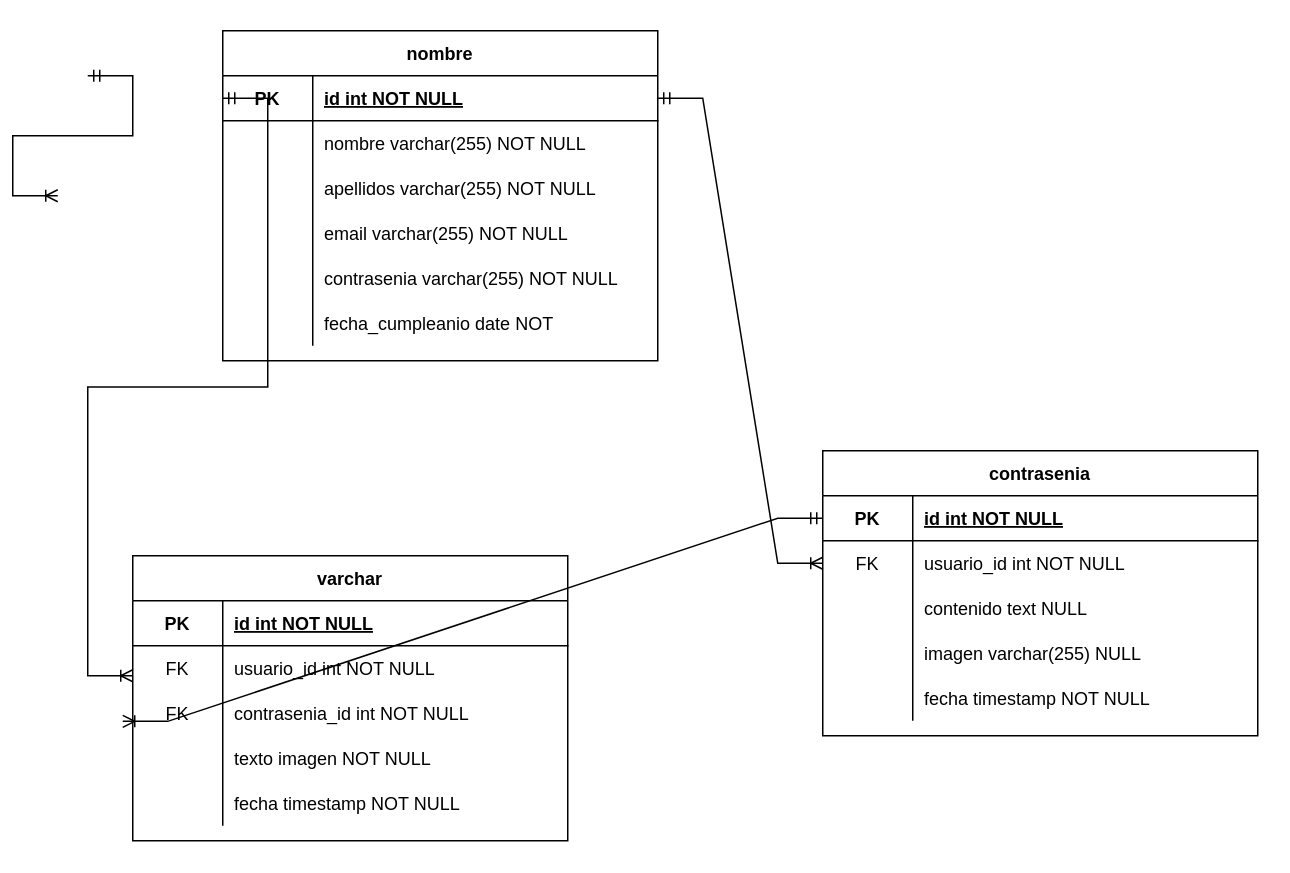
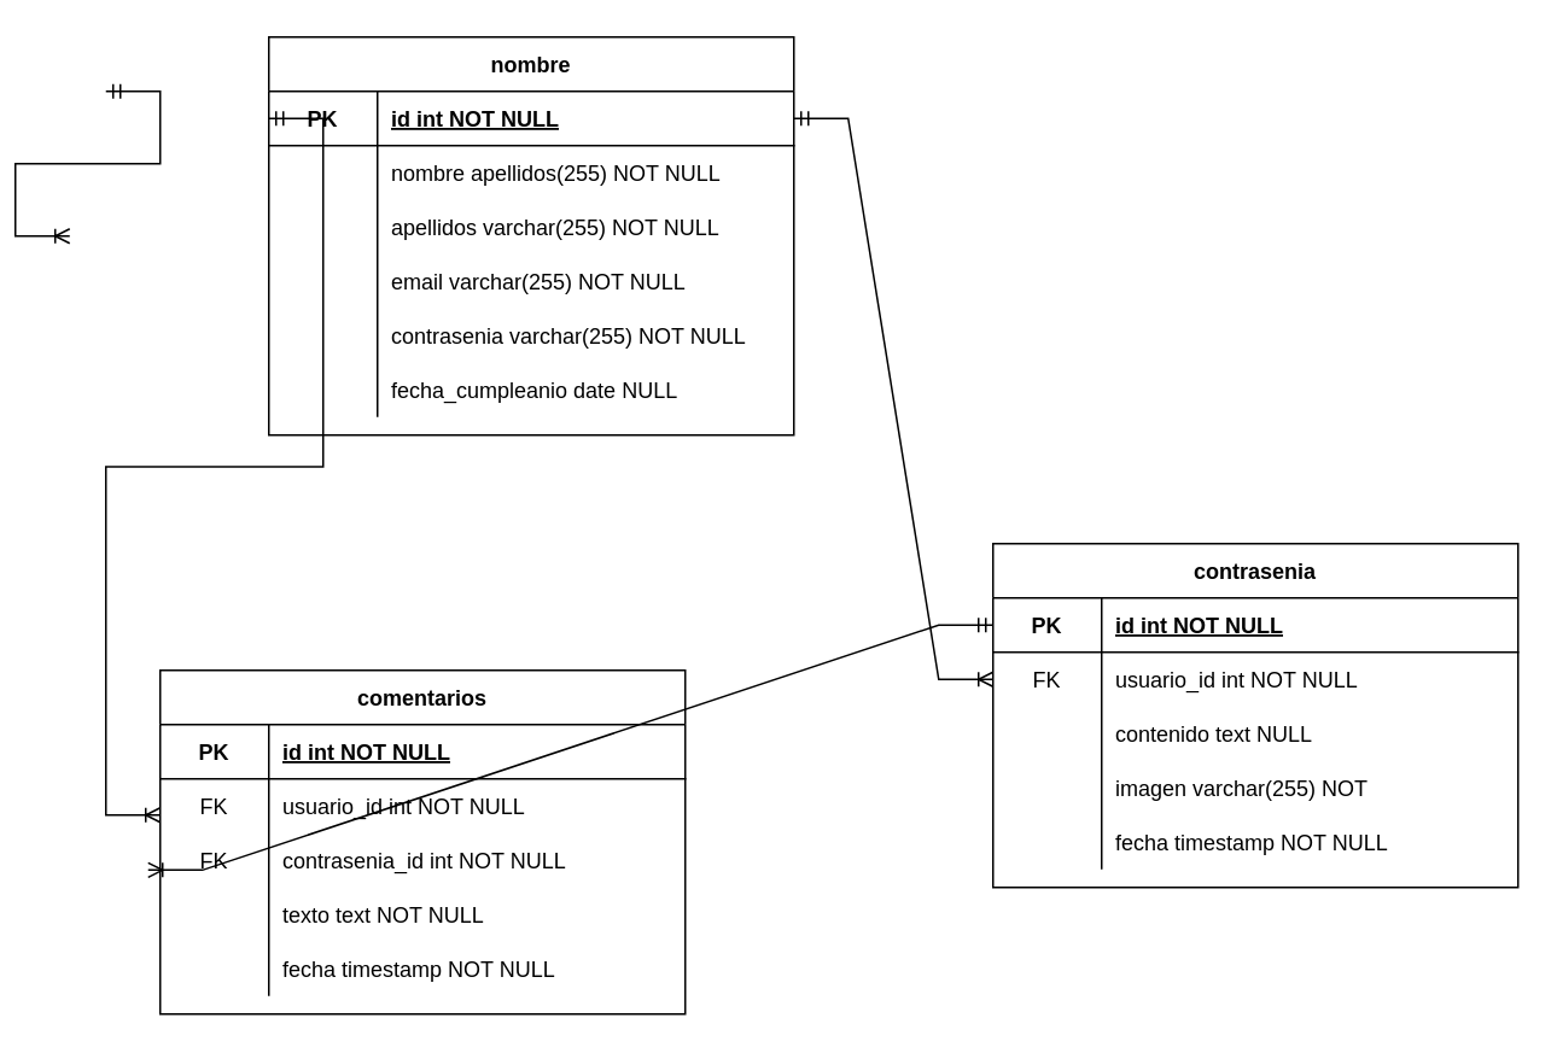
- <mxCell id="8" value="nombre varchar(255) NOT NULL" style="shape=partialRectangle;connectable=0;fillColor=none;top=0;left=0;bottom=0;right=0;align=left;spacingLeft=6;overflow=hidden;" vertex="1" parent="6"><mxGeometry x="60" width="230" height="30" as="geometry"><mxRectangle width="230" height="30" as="alternateBounds" /></mxGeometry></mxCell>
+ <mxCell id="8" value="nombre apellidos(255) NOT NULL" style="shape=partialRectangle;connectable=0;fillColor=none;top=0;left=0;bottom=0;right=0;align=left;spacingLeft=6;overflow=hidden;" vertex="1" parent="6"><mxGeometry x="60" width="230" height="30" as="geometry"><mxRectangle width="230" height="30" as="alternateBounds" /></mxGeometry></mxCell>
- <mxCell id="20" value="fecha_cumpleanio date NOT" style="shape=partialRectangle;connectable=0;fillColor=none;top=0;left=0;bottom=0;right=0;align=left;spacingLeft=6;overflow=hidden;" vertex="1" parent="18"><mxGeometry x="60" width="230" height="30" as="geometry"><mxRectangle width="230" height="30" as="alternateBounds" /></mxGeometry></mxCell>
+ <mxCell id="20" value="fecha_cumpleanio date NULL" style="shape=partialRectangle;connectable=0;fillColor=none;top=0;left=0;bottom=0;right=0;align=left;spacingLeft=6;overflow=hidden;" vertex="1" parent="18"><mxGeometry x="60" width="230" height="30" as="geometry"><mxRectangle width="230" height="30" as="alternateBounds" /></mxGeometry></mxCell>
- <mxCell id="38" value="varchar" style="shape=table;startSize=30;container=1;collapsible=1;childLayout=tableLayout;fixedRows=1;rowLines=0;fontStyle=1;align=center;resizeLast=1;" vertex="1" parent="1"><mxGeometry y="370" width="290" height="190" as="geometry" x="70" /></mxCell>
+ <mxCell id="38" value="comentarios" style="shape=table;startSize=30;container=1;collapsible=1;childLayout=tableLayout;fixedRows=1;rowLines=0;fontStyle=1;align=center;resizeLast=1;" vertex="1" parent="1"><mxGeometry y="370" width="290" height="190" as="geometry" x="70" /></mxCell>
- <mxCell id="33" value="imagen varchar(255) NULL" style="shape=partialRectangle;connectable=0;fillColor=none;top=0;left=0;bottom=0;right=0;align=left;spacingLeft=6;overflow=hidden;" vertex="1" parent="31"><mxGeometry x="60" width="230" height="30" as="geometry"><mxRectangle width="230" height="30" as="alternateBounds" /></mxGeometry></mxCell>
+ <mxCell id="33" value="imagen varchar(255) NOT" style="shape=partialRectangle;connectable=0;fillColor=none;top=0;left=0;bottom=0;right=0;align=left;spacingLeft=6;overflow=hidden;" vertex="1" parent="31"><mxGeometry x="60" width="230" height="30" as="geometry"><mxRectangle width="230" height="30" as="alternateBounds" /></mxGeometry></mxCell>
- <mxCell id="50" value="texto imagen NOT NULL" style="shape=partialRectangle;connectable=0;fillColor=none;top=0;left=0;bottom=0;right=0;align=left;spacingLeft=6;overflow=hidden;" vertex="1" parent="48"><mxGeometry x="60" width="230" height="30" as="geometry"><mxRectangle width="230" height="30" as="alternateBounds" /></mxGeometry></mxCell>
+ <mxCell id="50" value="texto text NOT NULL" style="shape=partialRectangle;connectable=0;fillColor=none;top=0;left=0;bottom=0;right=0;align=left;spacingLeft=6;overflow=hidden;" vertex="1" parent="48"><mxGeometry x="60" width="230" height="30" as="geometry"><mxRectangle width="230" height="30" as="alternateBounds" /></mxGeometry></mxCell>
